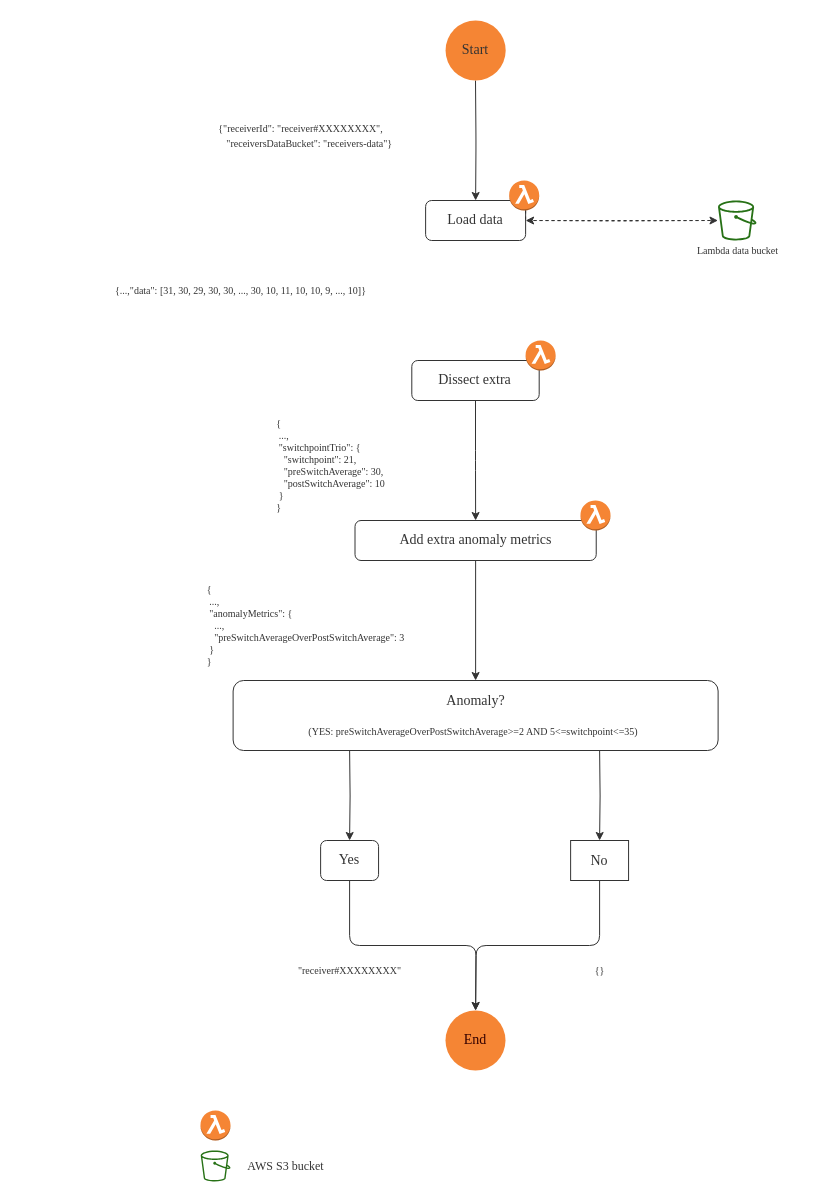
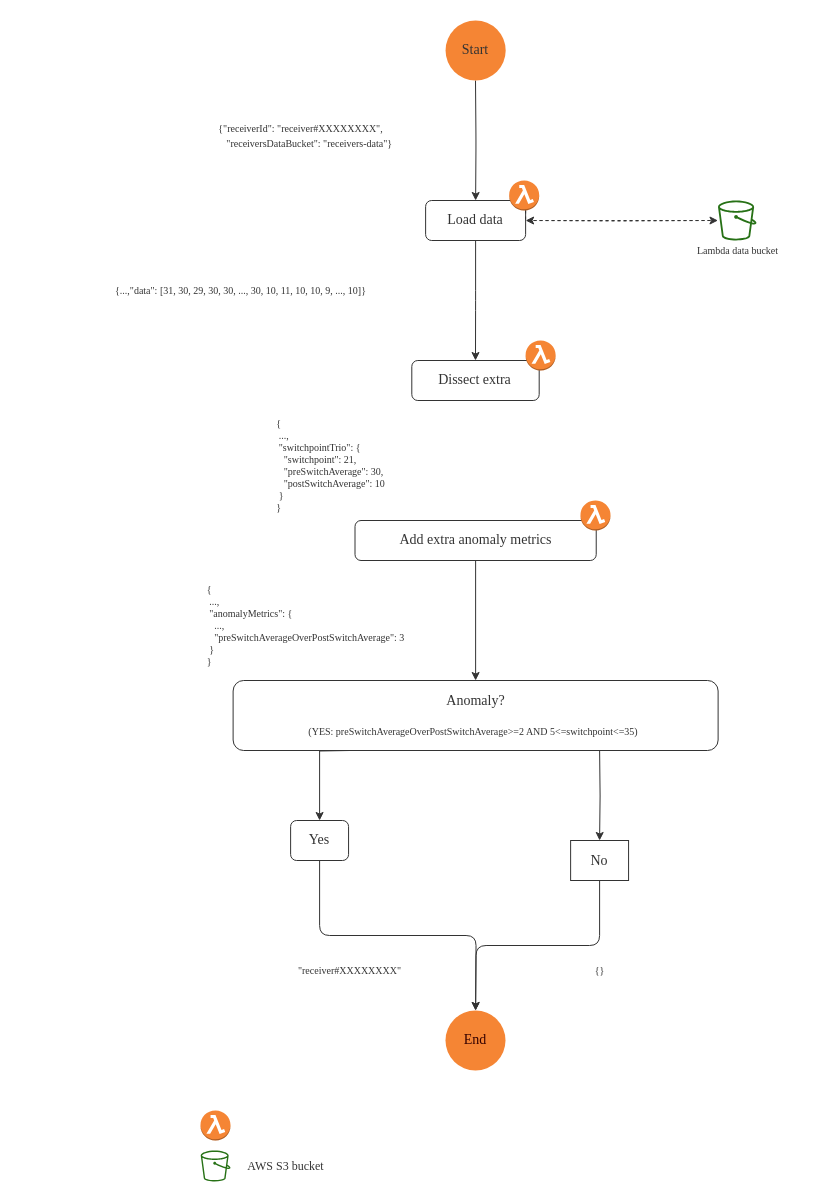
+ <mxCell id="8" style="edgeStyle=orthogonalEdgeStyle;rounded=1;orthogonalLoop=1;jettySize=auto;html=1;entryX=0.5;entryY=0;entryDx=0;entryDy=0;fontFamily=Ubuntu Mono;fontSource=https%3A%2F%2Ffonts.googleapis.com%2Fcss%3Ffamily%3DUbuntu%2BMono;strokeColor=#333333;" parent="1" source="9" target="3" edge="1"><mxGeometry relative="1" as="geometry" /></mxCell>
- <mxCell id="2" style="edgeStyle=orthogonalEdgeStyle;rounded=1;orthogonalLoop=1;jettySize=auto;html=1;entryX=0.5;entryY=0;entryDx=0;entryDy=0;fontFamily=Ubuntu Mono;fontSource=https%3A%2F%2Ffonts.googleapis.com%2Fcss%3Ffamily%3DUbuntu%2BMono;strokeColor=#333333;" parent="1" source="3" target="13" edge="1"><mxGeometry relative="1" as="geometry" /></mxCell>
- <mxCell id="20" value="&lt;font data-font-src=&quot;https://fonts.googleapis.com/css?family=Fira+Code&quot; style=&quot;font-size: 14px&quot; face=&quot;Lucida Console&quot; color=&quot;#333333&quot;&gt;Yes&lt;/font&gt;" style="rounded=1;whiteSpace=wrap;html=1;strokeWidth=1;fillColor=none;strokeColor=#333333;" parent="1" vertex="1"><mxGeometry x="320.12" y="840" width="57.95" height="40" as="geometry" /></mxCell>
+ <mxCell id="20" value="&lt;font data-font-src=&quot;https://fonts.googleapis.com/css?family=Fira+Code&quot; style=&quot;font-size: 14px&quot; face=&quot;Lucida Console&quot; color=&quot;#333333&quot;&gt;Yes&lt;/font&gt;" style="rounded=1;whiteSpace=wrap;html=1;strokeWidth=1;fillColor=none;strokeColor=#333333;" parent="1" vertex="1"><mxGeometry x="290.12" y="820" width="57.95" height="40" as="geometry" /></mxCell>
